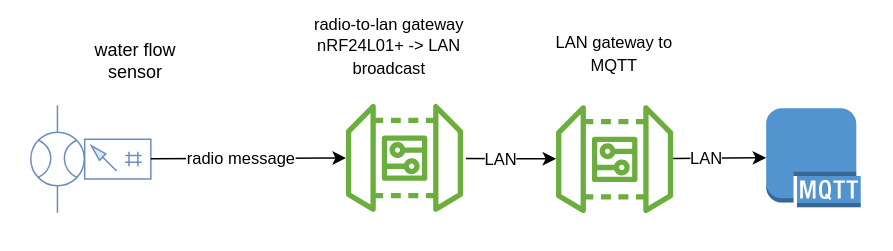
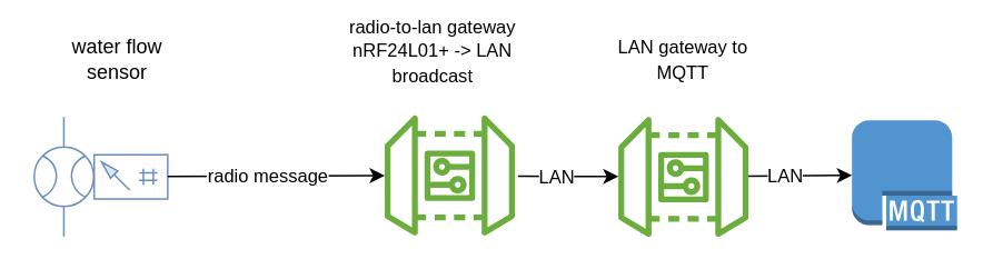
- <mxCell id="6" value="&lt;font style=&quot;font-size: 12px&quot;&gt;water flow sensor&lt;/font&gt;" style="text;html=1;strokeColor=none;fillColor=none;align=center;verticalAlign=middle;whiteSpace=wrap;rounded=0;" vertex="1" parent="1"><mxGeometry x="60" y="30" width="60" height="20" as="geometry" /></mxCell>
+ <mxCell id="6" value="&lt;font style=&quot;font-size: 12px&quot;&gt;water flow sensor&lt;/font&gt;" style="text;html=1;strokeColor=none;fillColor=none;align=center;verticalAlign=middle;whiteSpace=wrap;rounded=0;" vertex="1" parent="1"><mxGeometry x="40" y="25" width="60" height="20" as="geometry" /></mxCell>
